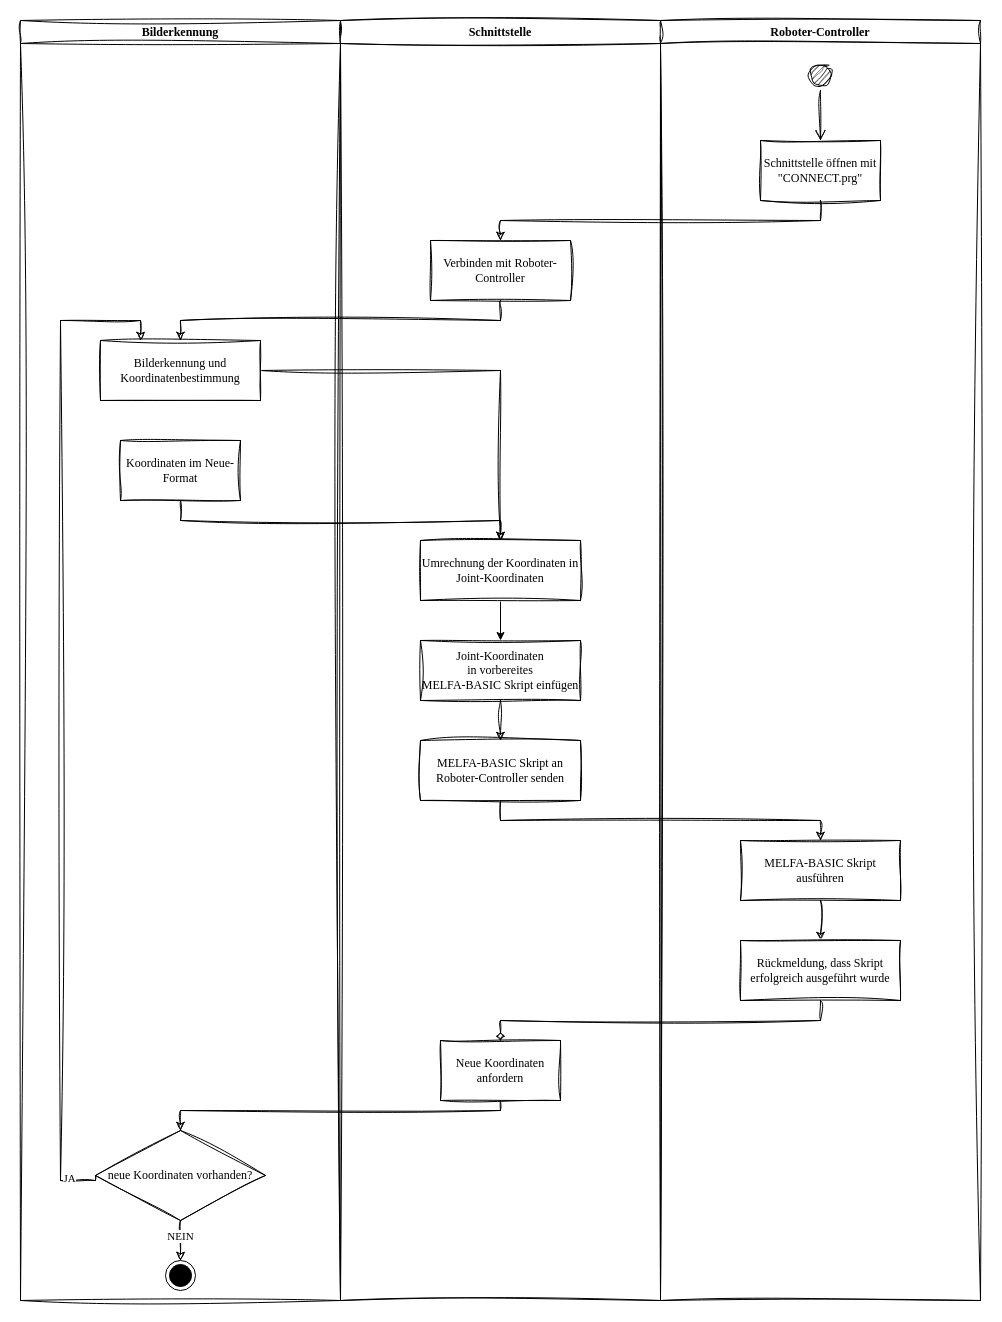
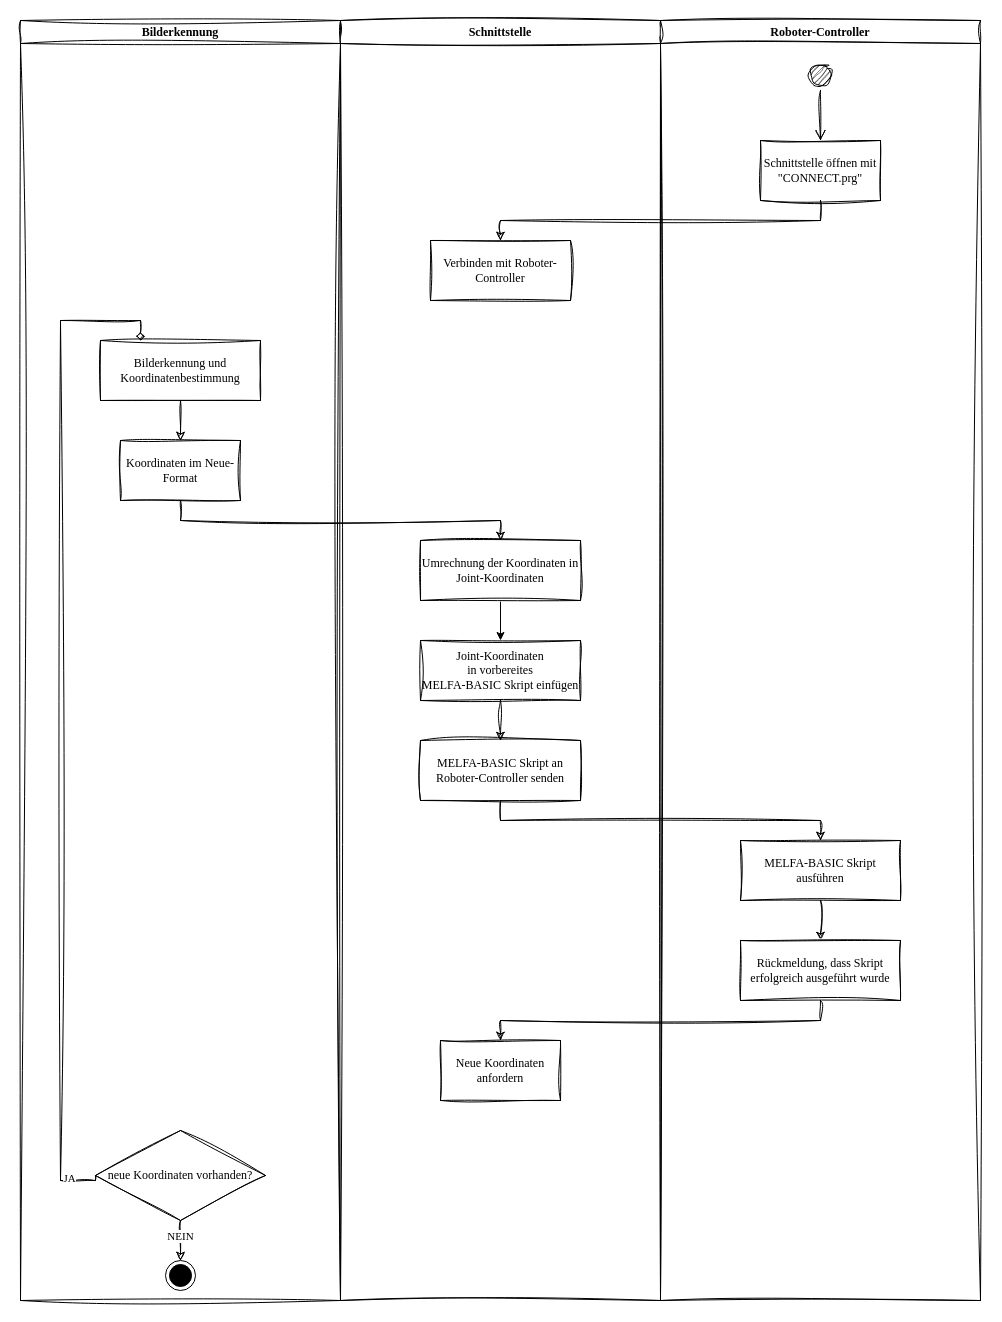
- <mxCell id="30" style="edgeStyle=orthogonalEdgeStyle;rounded=0;orthogonalLoop=1;jettySize=auto;html=1;exitX=0.5;exitY=1;exitDx=0;exitDy=0;entryX=0.5;entryY=0;entryDx=0;entryDy=0;sketch=1;curveFitting=1;jiggle=2;" parent="1" source="17" target="4" edge="1"><mxGeometry relative="1" as="geometry" /></mxCell>
- <mxCell id="6" style="edgeStyle=orthogonalEdgeStyle;rounded=0;orthogonalLoop=1;jettySize=auto;html=1;exitX=0;exitY=0.5;exitDx=0;exitDy=0;entryX=0.25;entryY=0;entryDx=0;entryDy=0;sketch=1;curveFitting=1;jiggle=2;" parent="2" source="10" target="4" edge="1"><mxGeometry relative="1" as="geometry"><Array as="points"><mxPoint x="40" y="1160" /><mxPoint x="40" y="300" /><mxPoint x="120" y="300" /></Array></mxGeometry></mxCell>
+ <mxCell id="6" style="edgeStyle=orthogonalEdgeStyle;rounded=0;orthogonalLoop=1;jettySize=auto;html=1;exitX=0;exitY=0.5;exitDx=0;exitDy=0;entryX=0.25;entryY=0;entryDx=0;entryDy=0;sketch=1;curveFitting=1;jiggle=2;endArrow=diamond;" parent="2" source="10" target="4" edge="1"><mxGeometry relative="1" as="geometry"><Array as="points"><mxPoint x="40" y="1160" /><mxPoint x="40" y="300" /><mxPoint x="120" y="300" /></Array></mxGeometry></mxCell>
- <mxCell id="3" style="edgeStyle=orthogonalEdgeStyle;rounded=0;orthogonalLoop=1;jettySize=auto;html=1;sketch=1;curveFitting=1;jiggle=2;" parent="2" source="4" target="14" edge="1"><mxGeometry relative="1" as="geometry" /></mxCell>
+ <mxCell id="3" style="edgeStyle=orthogonalEdgeStyle;rounded=0;orthogonalLoop=1;jettySize=auto;html=1;entryX=0.5;entryY=0;entryDx=0;entryDy=0;sketch=1;curveFitting=1;jiggle=2;" parent="2" source="4" target="5" edge="1"><mxGeometry relative="1" as="geometry" /></mxCell>
- <mxCell id="27" style="edgeStyle=orthogonalEdgeStyle;rounded=0;orthogonalLoop=1;jettySize=auto;html=1;exitX=0.5;exitY=1;exitDx=0;exitDy=0;entryX=0.5;entryY=0;entryDx=0;entryDy=0;sketch=1;curveFitting=1;jiggle=2;endArrow=diamond;" parent="1" source="26" target="19" edge="1"><mxGeometry relative="1" as="geometry" /></mxCell>
+ <mxCell id="27" style="edgeStyle=orthogonalEdgeStyle;rounded=0;orthogonalLoop=1;jettySize=auto;html=1;exitX=0.5;exitY=1;exitDx=0;exitDy=0;entryX=0.5;entryY=0;entryDx=0;entryDy=0;sketch=1;curveFitting=1;jiggle=2;" parent="1" source="26" target="19" edge="1"><mxGeometry relative="1" as="geometry" /></mxCell>
- <mxCell id="32" style="edgeStyle=orthogonalEdgeStyle;rounded=0;orthogonalLoop=1;jettySize=auto;html=1;exitX=0.5;exitY=1;exitDx=0;exitDy=0;entryX=0.5;entryY=0;entryDx=0;entryDy=0;sketch=1;curveFitting=1;jiggle=2;" parent="1" source="19" target="10" edge="1"><mxGeometry relative="1" as="geometry"><Array as="points"><mxPoint x="500" y="1110" /><mxPoint x="180" y="1110" /></Array></mxGeometry></mxCell>
